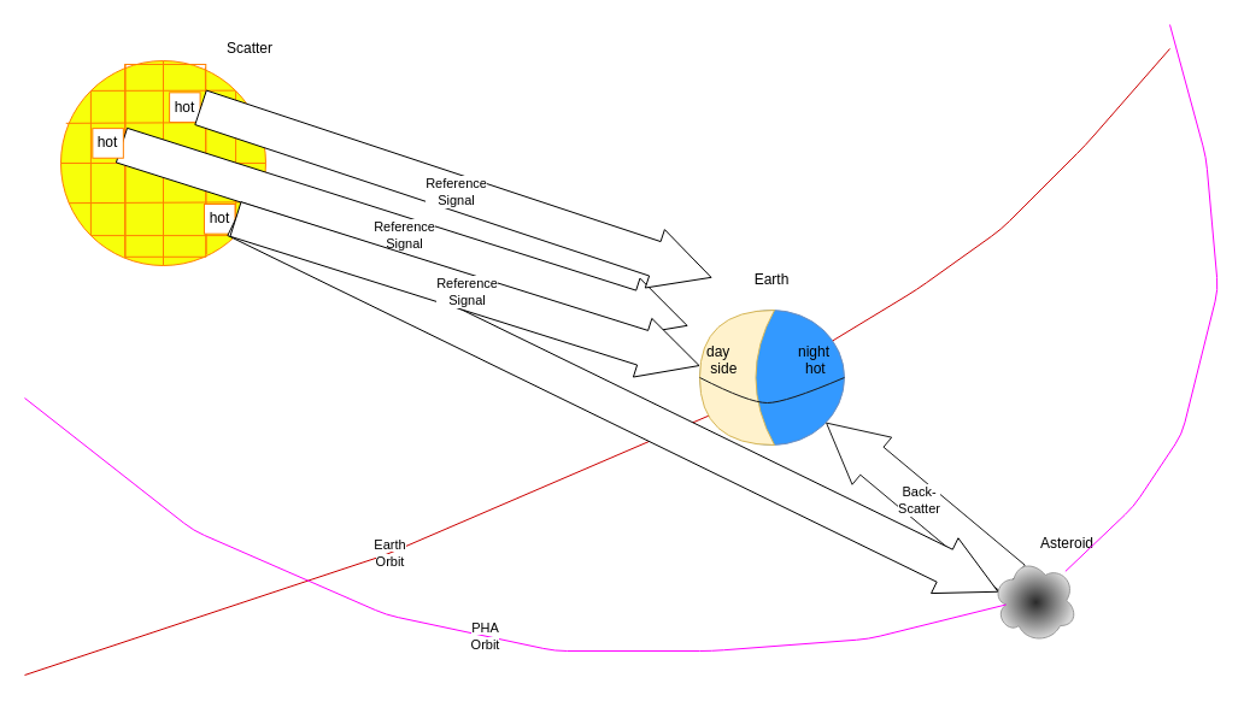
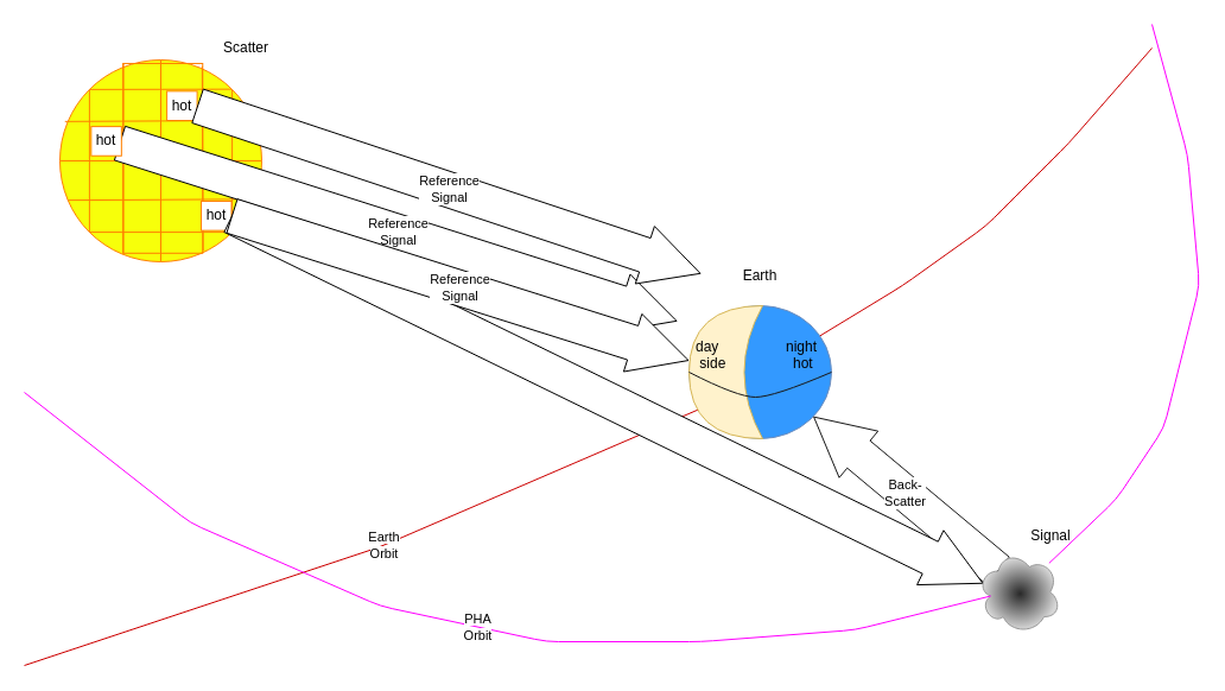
- <mxCell id="29" value="Asteroid" style="text;html=1;strokeColor=none;fillColor=#FFFFFF;align=center;verticalAlign=middle;whiteSpace=wrap;rounded=0;" vertex="1" parent="1"><mxGeometry x="855" y="436" width="60" height="30" as="geometry" /></mxCell>
+ <mxCell id="29" value="Signal" style="text;html=1;strokeColor=none;fillColor=#FFFFFF;align=center;verticalAlign=middle;whiteSpace=wrap;rounded=0;" vertex="1" parent="1"><mxGeometry x="855" y="436" width="60" height="30" as="geometry" /></mxCell>
